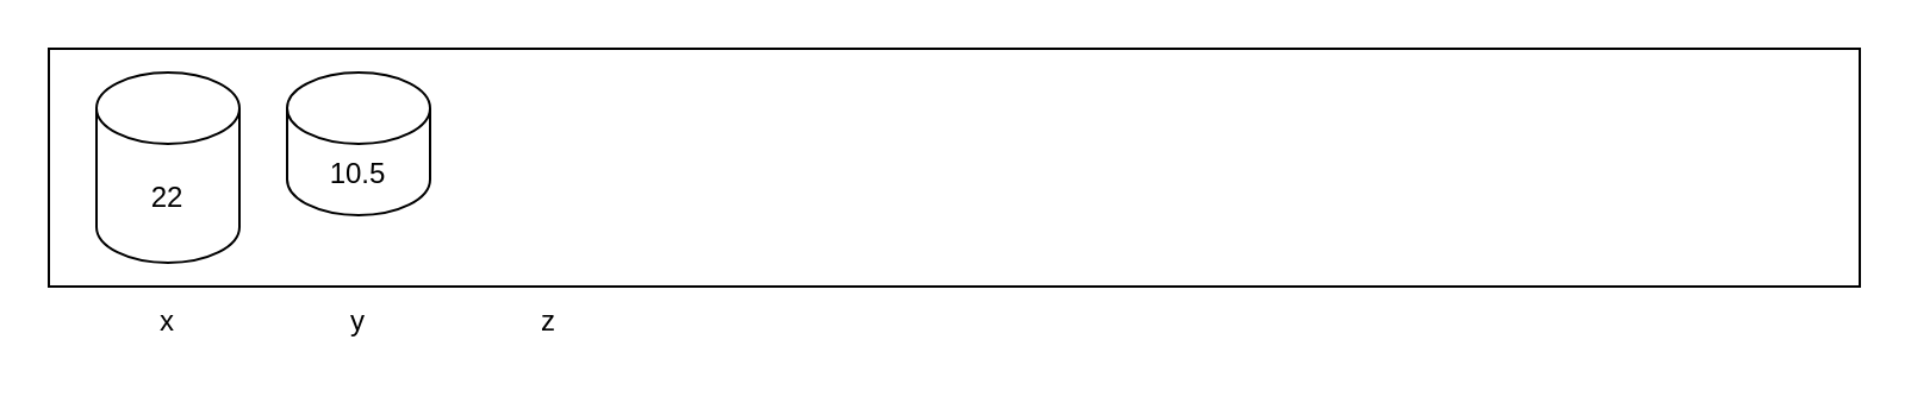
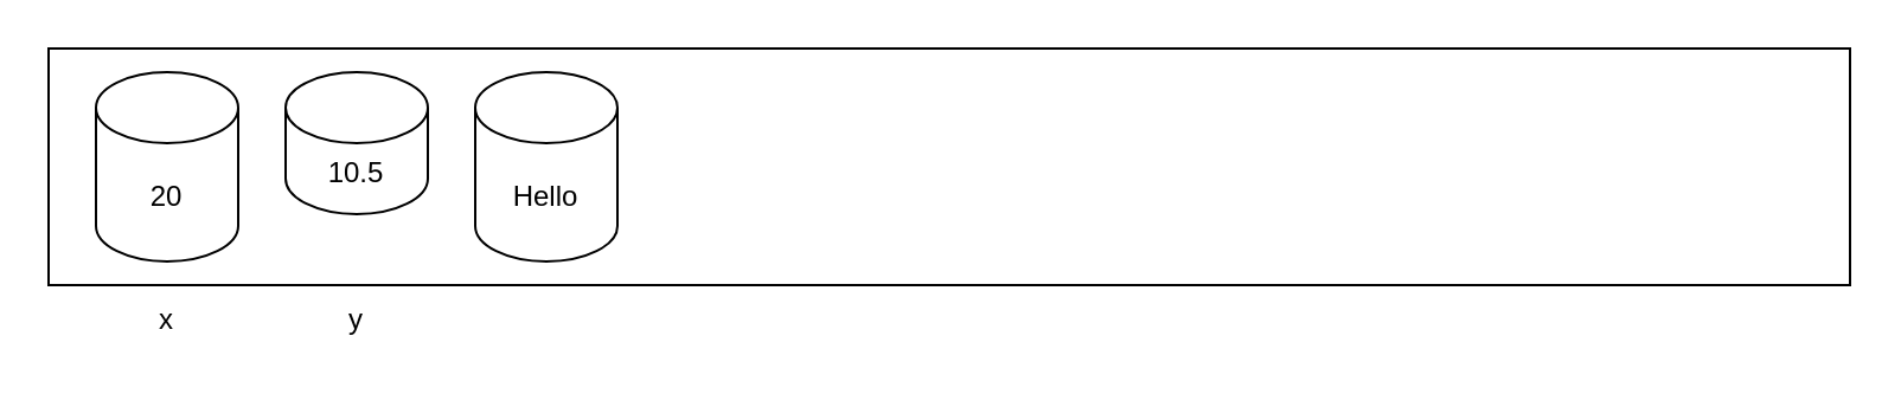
+ <mxCell id="7" value="Hello" style="shape=cylinder3;whiteSpace=wrap;html=1;boundedLbl=1;backgroundOutline=1;size=15;" vertex="1" parent="1"><mxGeometry x="200" y="30" width="60" height="80" as="geometry" /></mxCell>
- <mxCell id="3" value="22" style="shape=cylinder3;whiteSpace=wrap;html=1;boundedLbl=1;backgroundOutline=1;size=15;" vertex="1" parent="1"><mxGeometry x="40" y="30" width="60" height="80" as="geometry" /></mxCell>
+ <mxCell id="3" value="20" style="shape=cylinder3;whiteSpace=wrap;html=1;boundedLbl=1;backgroundOutline=1;size=15;" vertex="1" parent="1"><mxGeometry x="40" y="30" width="60" height="80" as="geometry" /></mxCell>
- <mxCell id="8" value="z" style="text;html=1;strokeColor=none;fillColor=none;align=center;verticalAlign=middle;whiteSpace=wrap;rounded=0;" vertex="1" parent="1"><mxGeometry x="200" y="120" width="60" height="30" as="geometry" /></mxCell>
